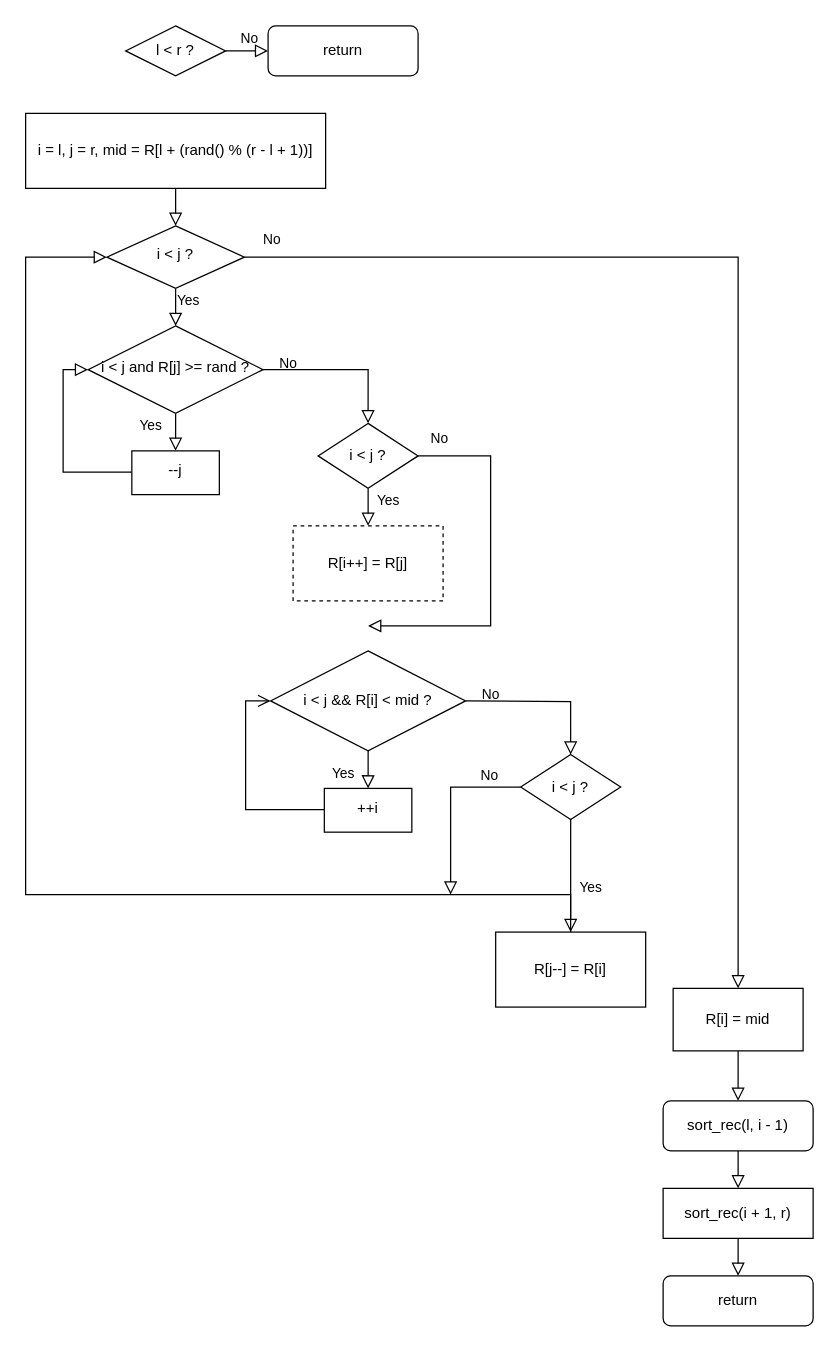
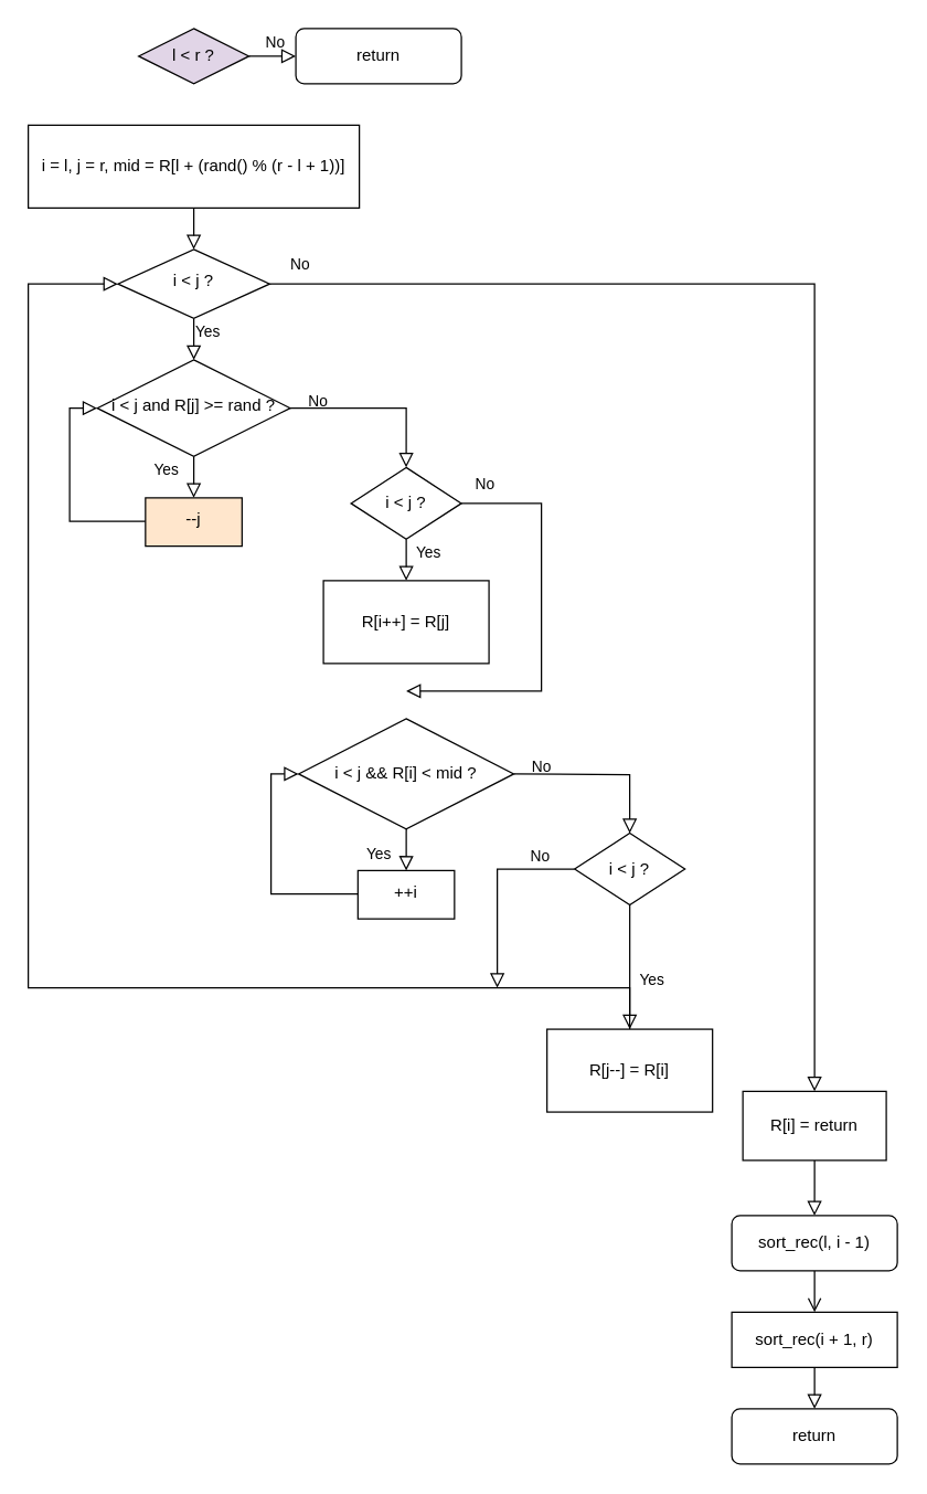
- <mxCell id="7" value="l &amp;lt; r ?" style="rhombus;whiteSpace=wrap;html=1;" vertex="1" parent="1"><mxGeometry x="100" y="20" width="80" height="40" as="geometry" /></mxCell>
+ <mxCell id="7" value="l &amp;lt; r ?" style="rhombus;whiteSpace=wrap;html=1;fillColor=#e1d5e7;" vertex="1" parent="1"><mxGeometry x="100" y="20" width="80" height="40" as="geometry" /></mxCell>
- <mxCell id="14" value="--j" style="whiteSpace=wrap;html=1;shadow=0;strokeWidth=1;spacing=6;spacingTop=-4;" vertex="1" parent="1"><mxGeometry x="104.97" y="360" width="70" height="35" as="geometry" /></mxCell>
+ <mxCell id="14" value="--j" style="whiteSpace=wrap;html=1;shadow=0;strokeWidth=1;spacing=6;spacingTop=-4;fillColor=#ffe6cc;" vertex="1" parent="1"><mxGeometry x="104.97" y="360" width="70" height="35" as="geometry" /></mxCell>
- <mxCell id="18" value="R[i++] = R[j]" style="whiteSpace=wrap;html=1;dashed=1;" vertex="1" parent="1"><mxGeometry x="233.97" y="420" width="120" height="60" as="geometry" /></mxCell>
+ <mxCell id="18" value="R[i++] = R[j]" style="whiteSpace=wrap;html=1;" vertex="1" parent="1"><mxGeometry x="233.97" y="420" width="120" height="60" as="geometry" /></mxCell>
- <mxCell id="21" style="edgeStyle=orthogonalEdgeStyle;rounded=0;orthogonalLoop=1;jettySize=auto;html=1;entryX=0;entryY=0.5;entryDx=0;entryDy=0;shadow=0;labelBackgroundColor=none;endArrow=open;endFill=0;endSize=8;strokeWidth=1;" edge="1" parent="1" source="22" target="19"><mxGeometry relative="1" as="geometry"><Array as="points"><mxPoint x="294" y="647" /><mxPoint x="239" y="647" /><mxPoint x="196" y="648" /><mxPoint x="196" y="560" /></Array></mxGeometry></mxCell>
+ <mxCell id="21" style="edgeStyle=orthogonalEdgeStyle;rounded=0;orthogonalLoop=1;jettySize=auto;html=1;entryX=0;entryY=0.5;entryDx=0;entryDy=0;shadow=0;labelBackgroundColor=none;endArrow=block;endFill=0;endSize=8;strokeWidth=1;" edge="1" parent="1" source="22" target="19"><mxGeometry relative="1" as="geometry"><Array as="points"><mxPoint x="294" y="647" /><mxPoint x="239" y="647" /><mxPoint x="196" y="648" /><mxPoint x="196" y="560" /></Array></mxGeometry></mxCell>
- <mxCell id="31" value="R[i] = mid" style="whiteSpace=wrap;html=1;" vertex="1" parent="1"><mxGeometry x="538.02" y="790" width="103.96" height="50" as="geometry" /></mxCell>
+ <mxCell id="31" value="R[i] = return" style="whiteSpace=wrap;html=1;" vertex="1" parent="1"><mxGeometry x="538.02" y="790" width="103.96" height="50" as="geometry" /></mxCell>
- <mxCell id="32" style="edgeStyle=orthogonalEdgeStyle;rounded=0;orthogonalLoop=1;jettySize=auto;html=1;entryX=0.5;entryY=0;entryDx=0;entryDy=0;shadow=0;labelBackgroundColor=none;endArrow=block;endFill=0;endSize=8;strokeWidth=1;" edge="1" parent="1" source="33" target="35"><mxGeometry relative="1" as="geometry" /></mxCell>
+ <mxCell id="32" style="edgeStyle=orthogonalEdgeStyle;rounded=0;orthogonalLoop=1;jettySize=auto;html=1;entryX=0.5;entryY=0;entryDx=0;entryDy=0;shadow=0;labelBackgroundColor=none;endArrow=open;endFill=0;endSize=8;strokeWidth=1;" edge="1" parent="1" source="33" target="35"><mxGeometry relative="1" as="geometry" /></mxCell>
